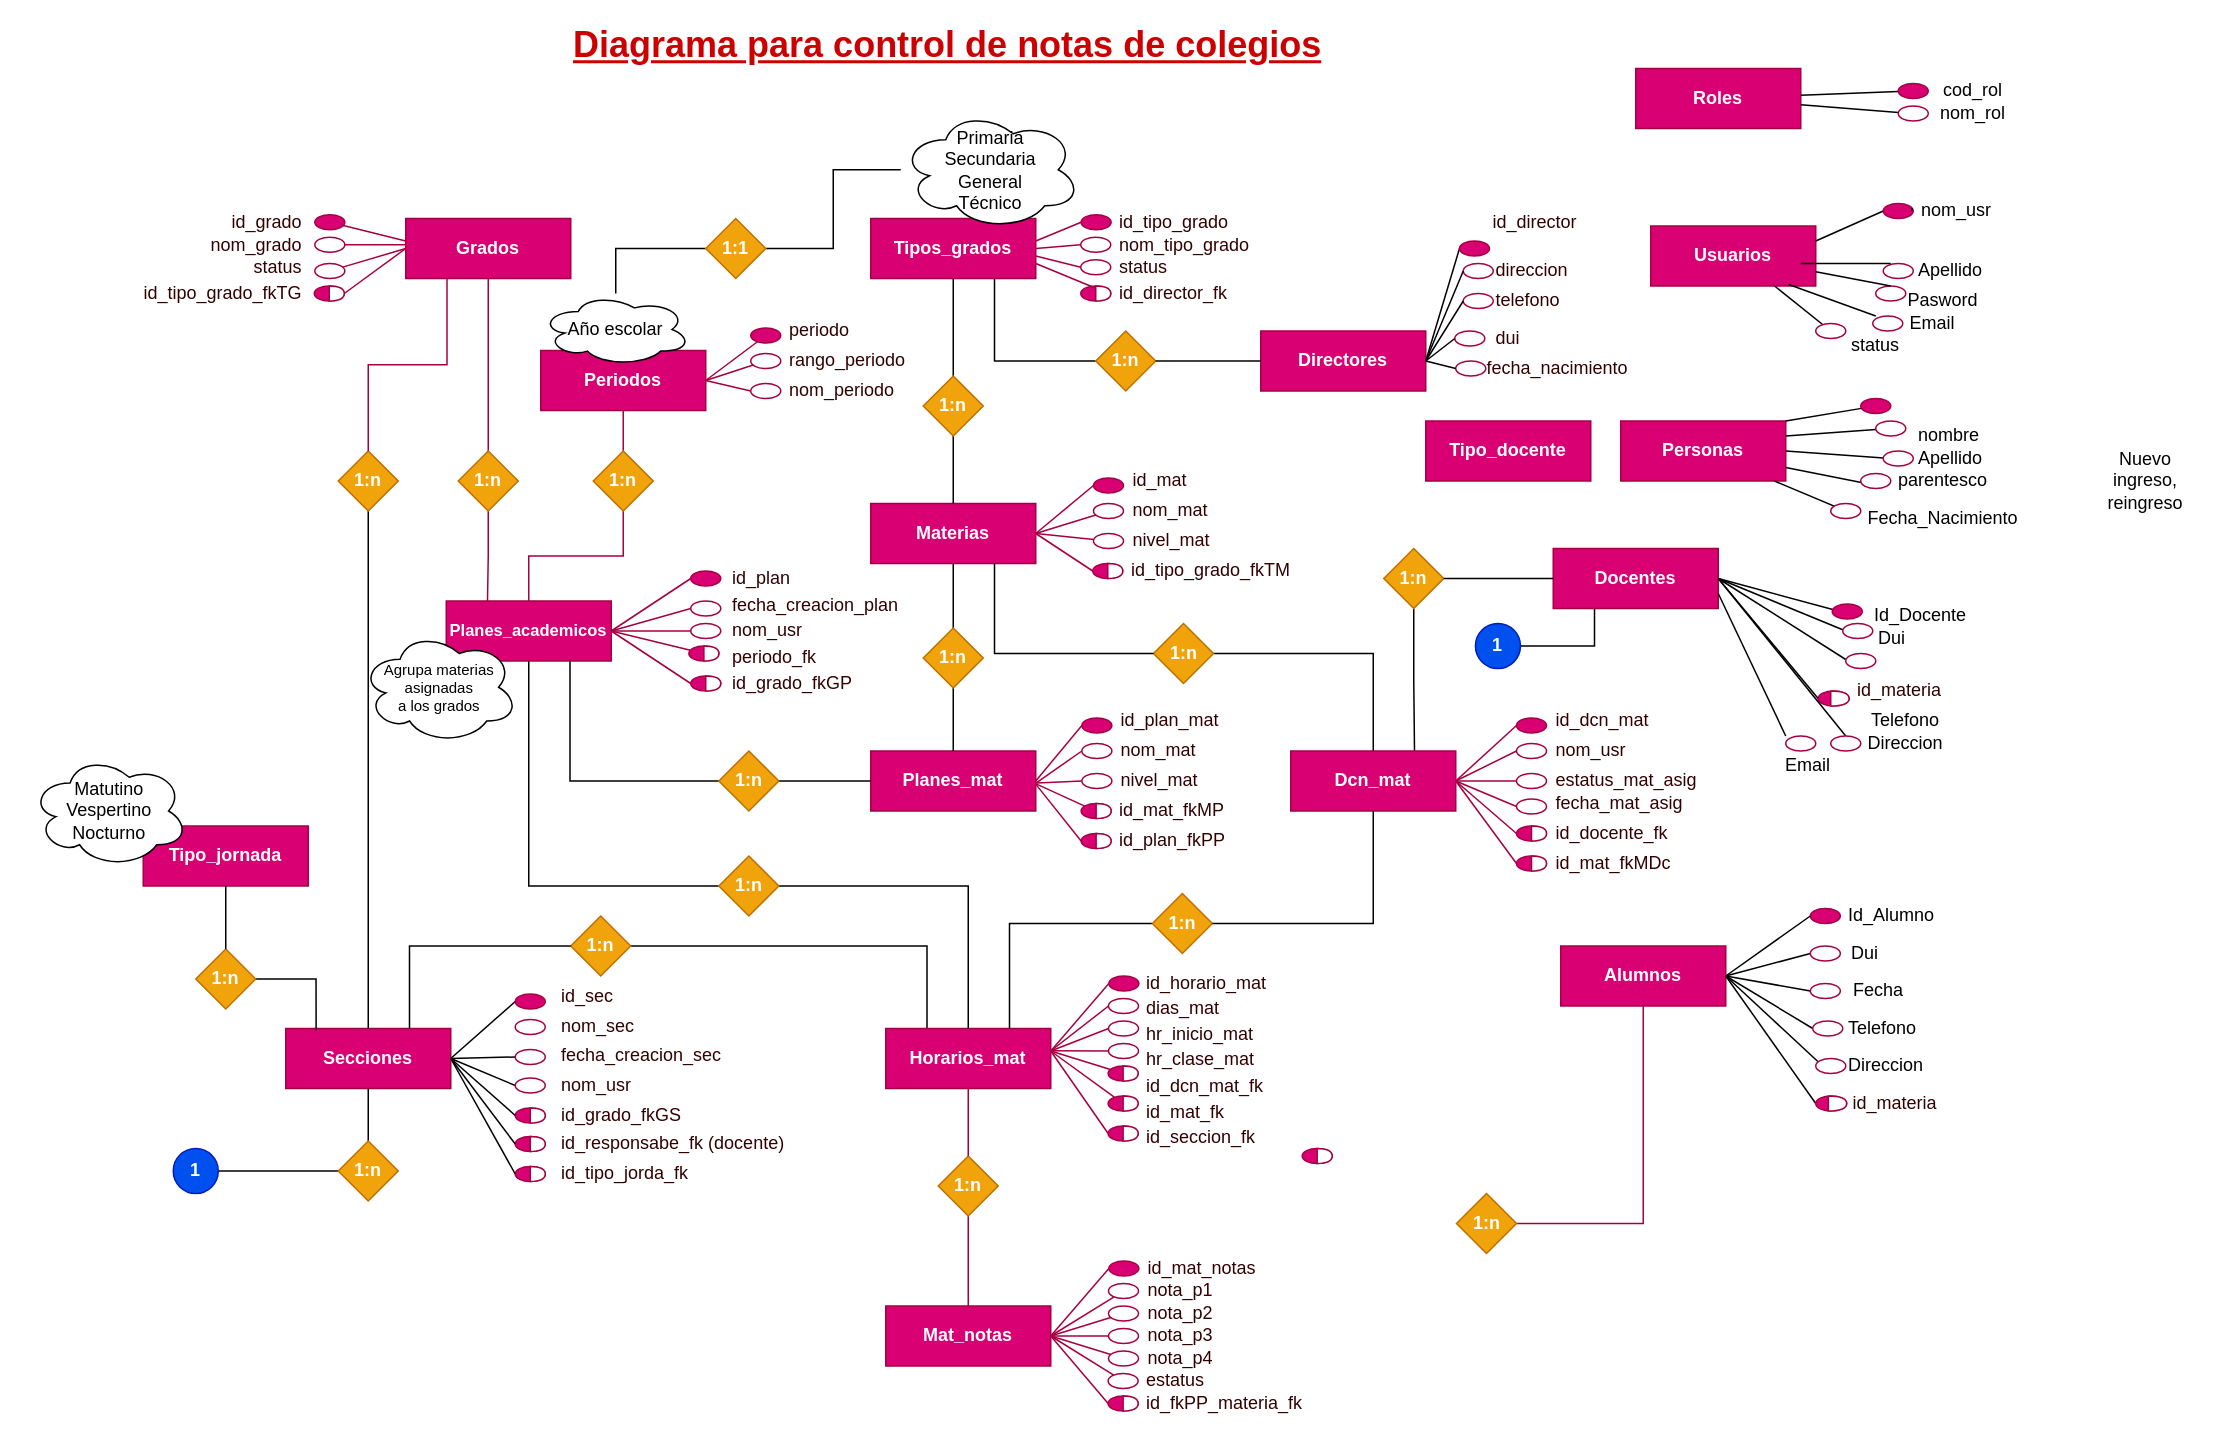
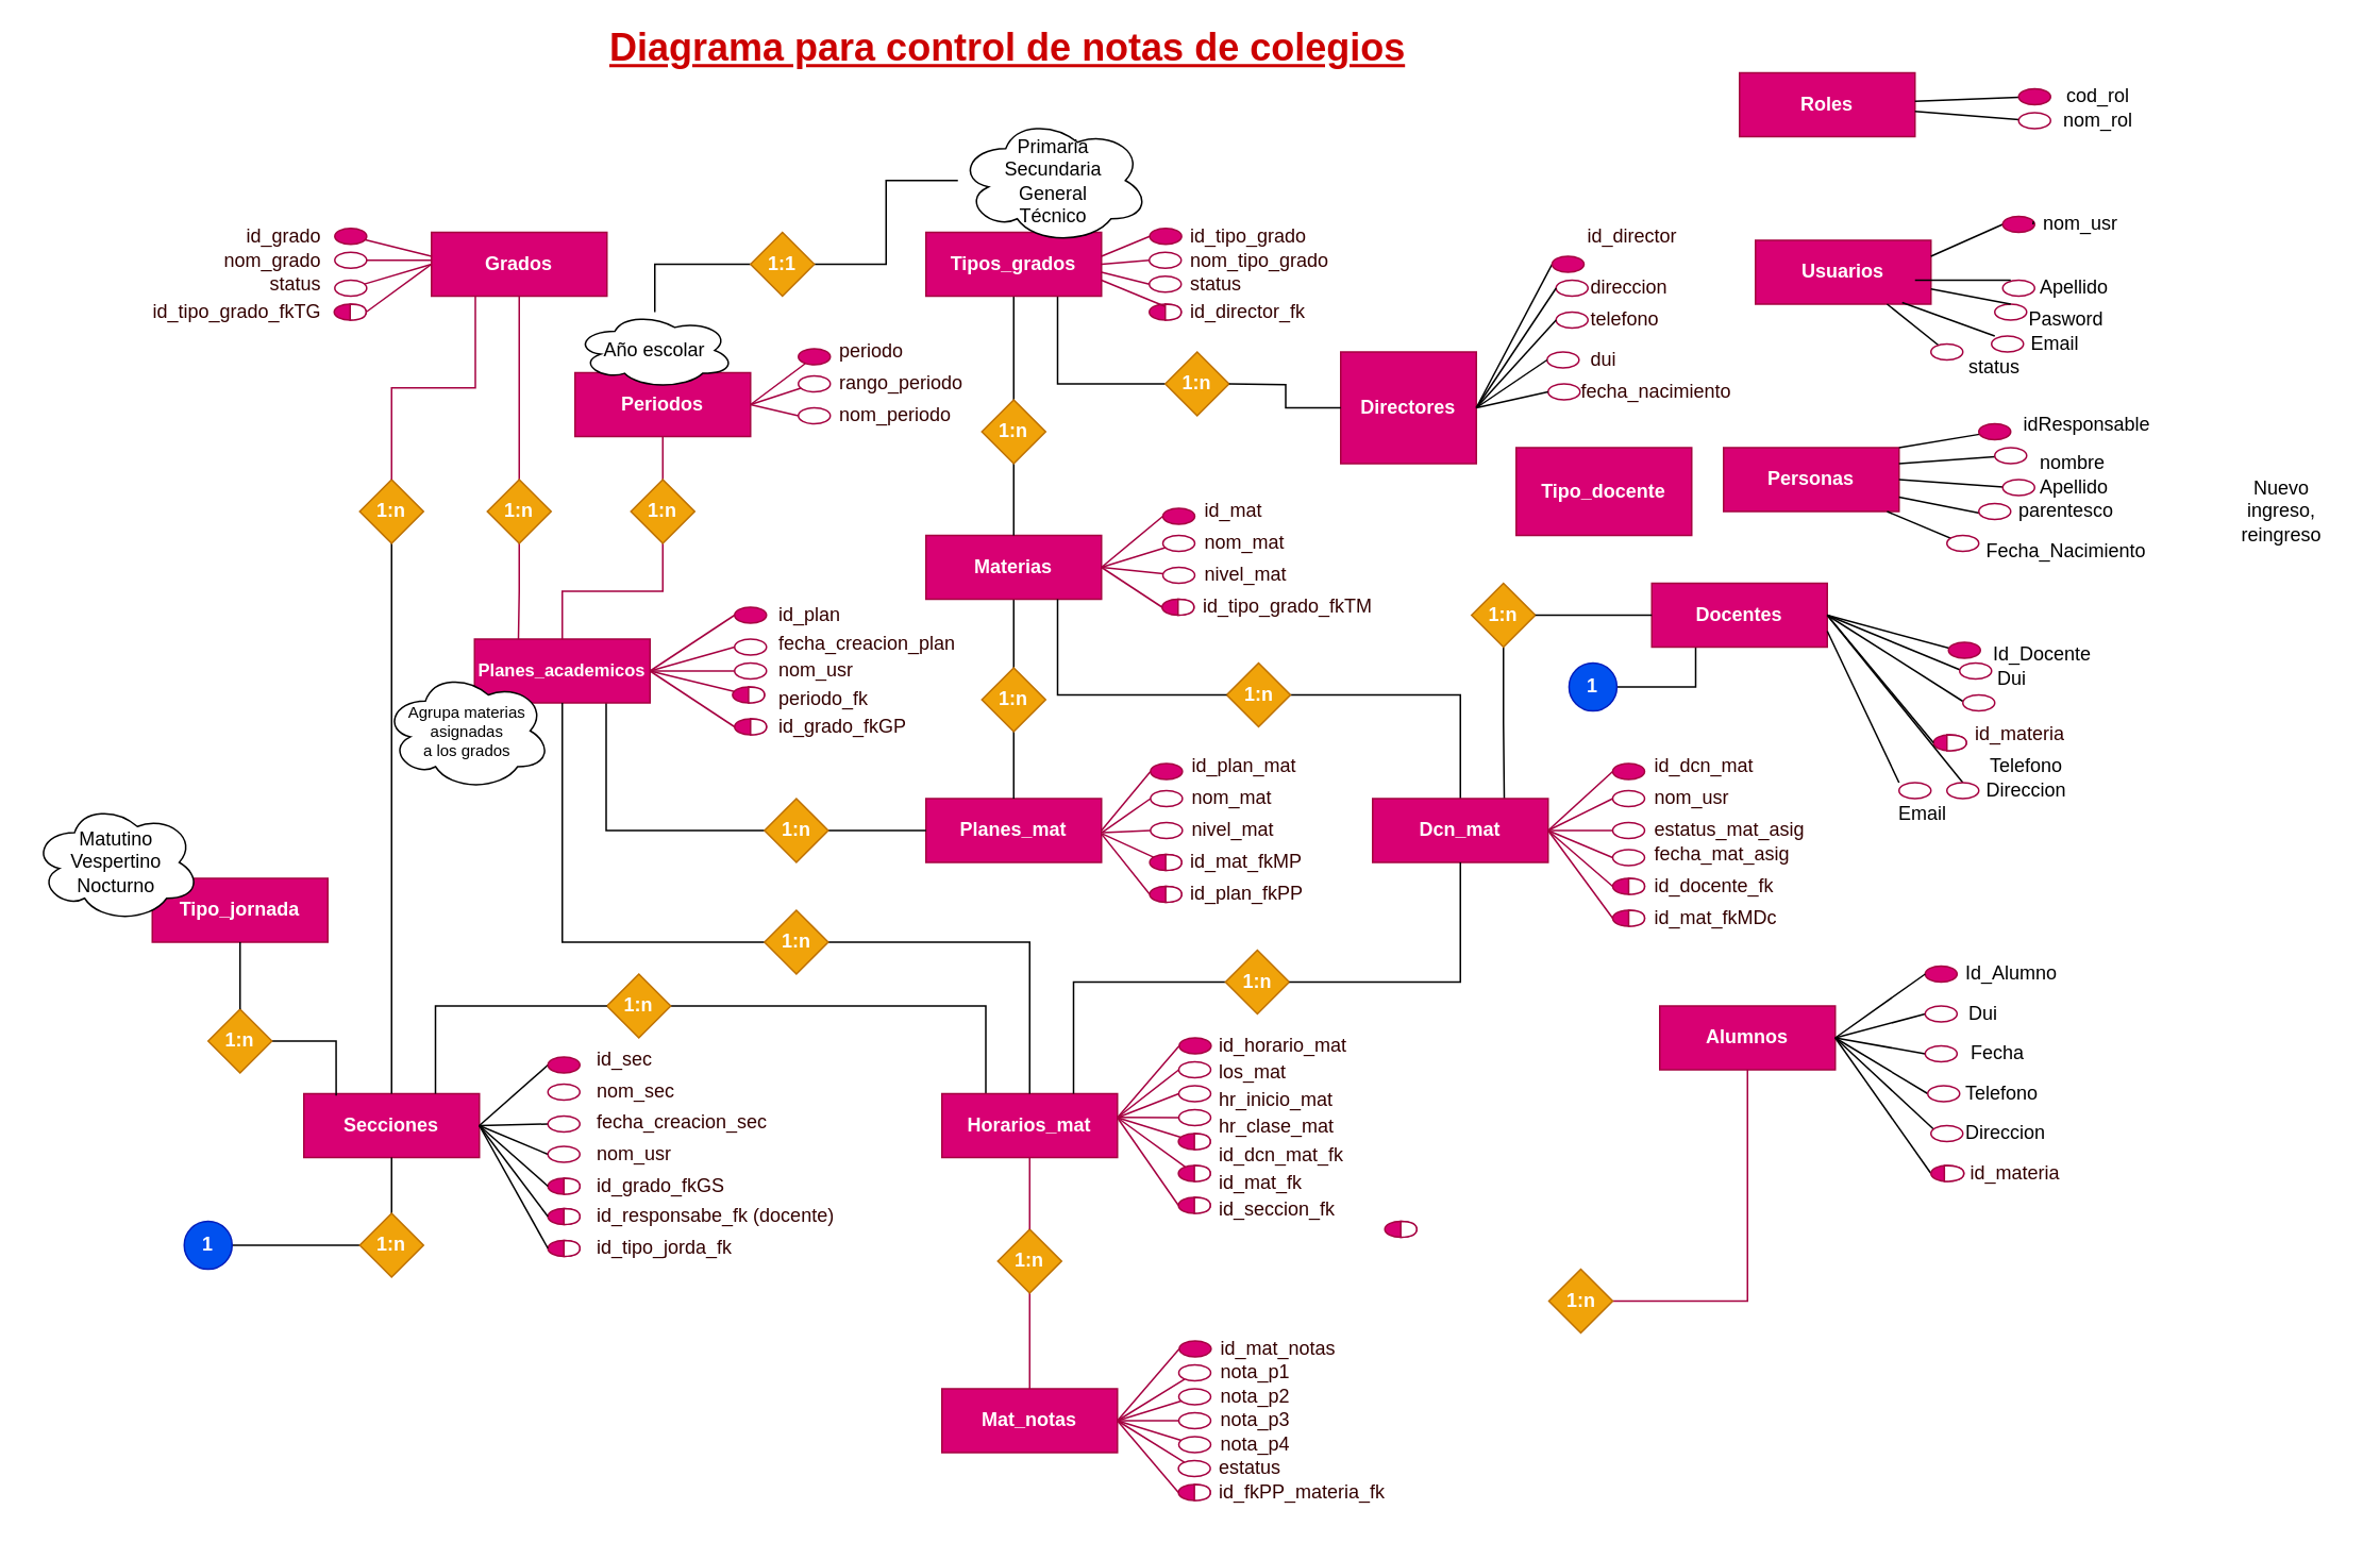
- <mxCell id="17" value="Directores" style="rounded=0;whiteSpace=wrap;html=1;fillColor=#d80073;strokeColor=#A50040;fontColor=#ffffff;fontStyle=1" parent="1" vertex="1"><mxGeometry x="840" y="220" width="110" height="40" as="geometry" /></mxCell>
+ <mxCell id="17" value="Directores" style="rounded=0;whiteSpace=wrap;html=1;fillColor=#d80073;strokeColor=#A50040;fontColor=#ffffff;fontStyle=1" parent="1" vertex="1"><mxGeometry x="840" y="220" width="85" height="70" as="geometry" /></mxCell>
+ <mxCell id="44" value="idResponsable" style="text;html=1;strokeColor=none;fillColor=none;align=center;verticalAlign=middle;whiteSpace=wrap;rounded=0;" parent="1" vertex="1"><mxGeometry x="1268" y="256" width="80" height="20" as="geometry" /></mxCell>
- <mxCell id="38" value="Tipo_docente" style="rounded=0;whiteSpace=wrap;html=1;fillColor=#d80073;strokeColor=#A50040;fontColor=#ffffff;fontStyle=1" parent="1" vertex="1"><mxGeometry x="950" y="280" width="110" height="40" as="geometry" /></mxCell>
+ <mxCell id="38" value="Tipo_docente" style="rounded=0;whiteSpace=wrap;html=1;fillColor=#d80073;strokeColor=#A50040;fontColor=#ffffff;fontStyle=1" parent="1" vertex="1"><mxGeometry x="950" y="280" width="110" height="55" as="geometry" /></mxCell>
- <mxCell id="140" value="dias_mat" style="text;html=1;strokeColor=none;fillColor=none;align=left;verticalAlign=middle;whiteSpace=wrap;rounded=0;labelBackgroundColor=none;fontSize=12;textDirection=ltr;fontColor=#330000;" parent="1" vertex="1"><mxGeometry x="762" y="662" width="87.5" height="20" as="geometry" /></mxCell>
+ <mxCell id="140" value="los_mat" style="text;html=1;strokeColor=none;fillColor=none;align=left;verticalAlign=middle;whiteSpace=wrap;rounded=0;labelBackgroundColor=none;fontSize=12;textDirection=ltr;fontColor=#330000;" parent="1" vertex="1"><mxGeometry x="762" y="662" width="87.5" height="20" as="geometry" /></mxCell>
